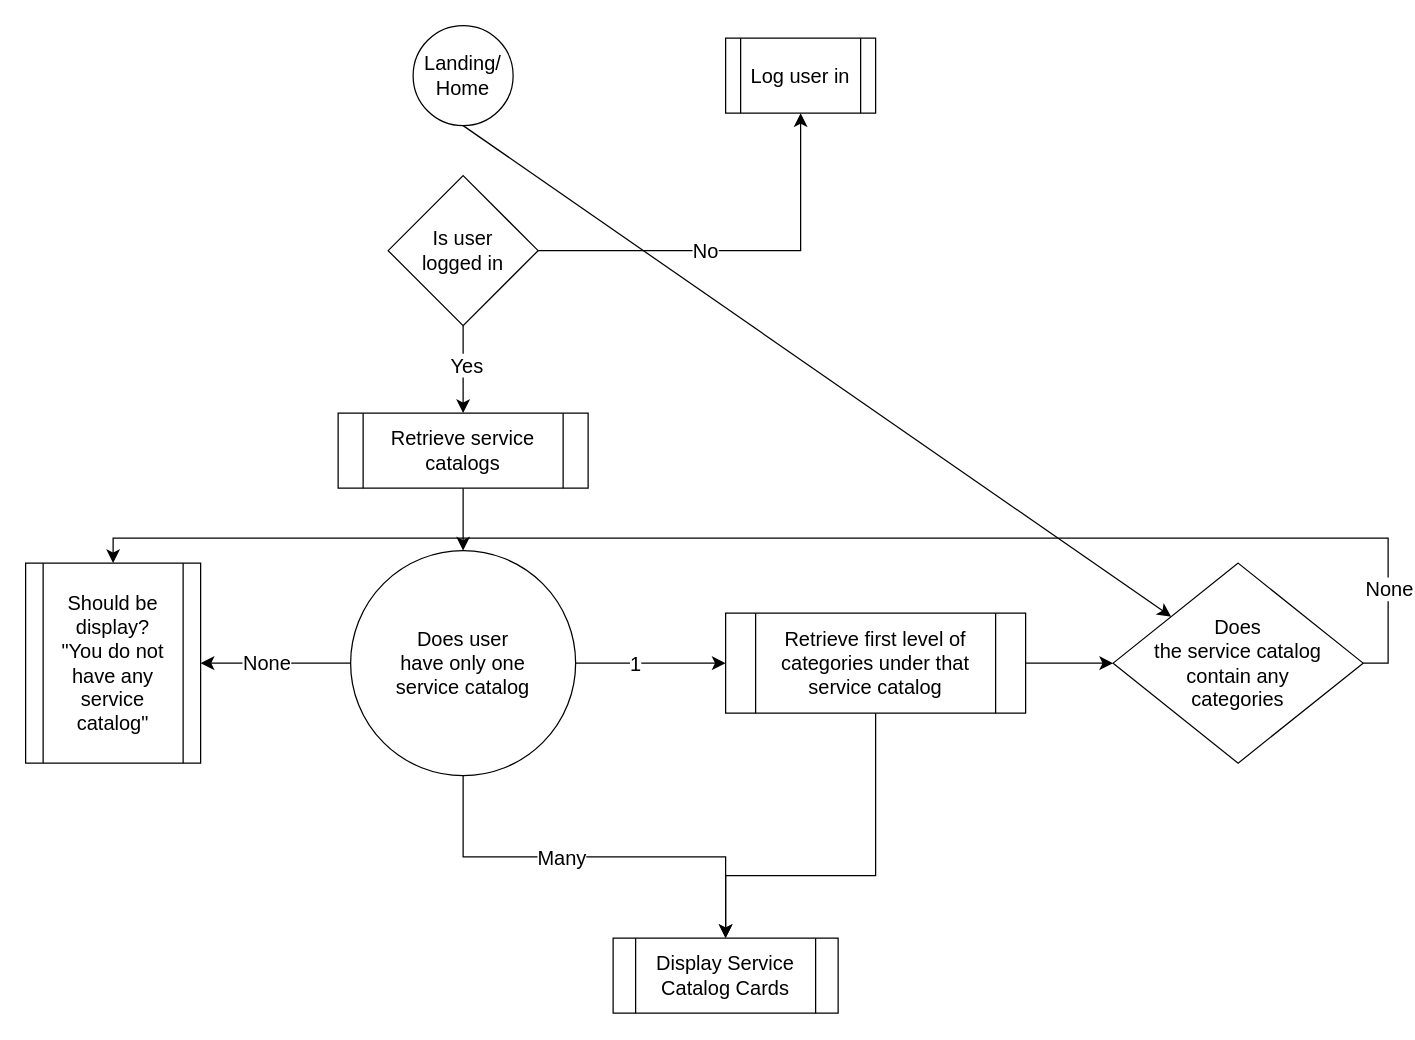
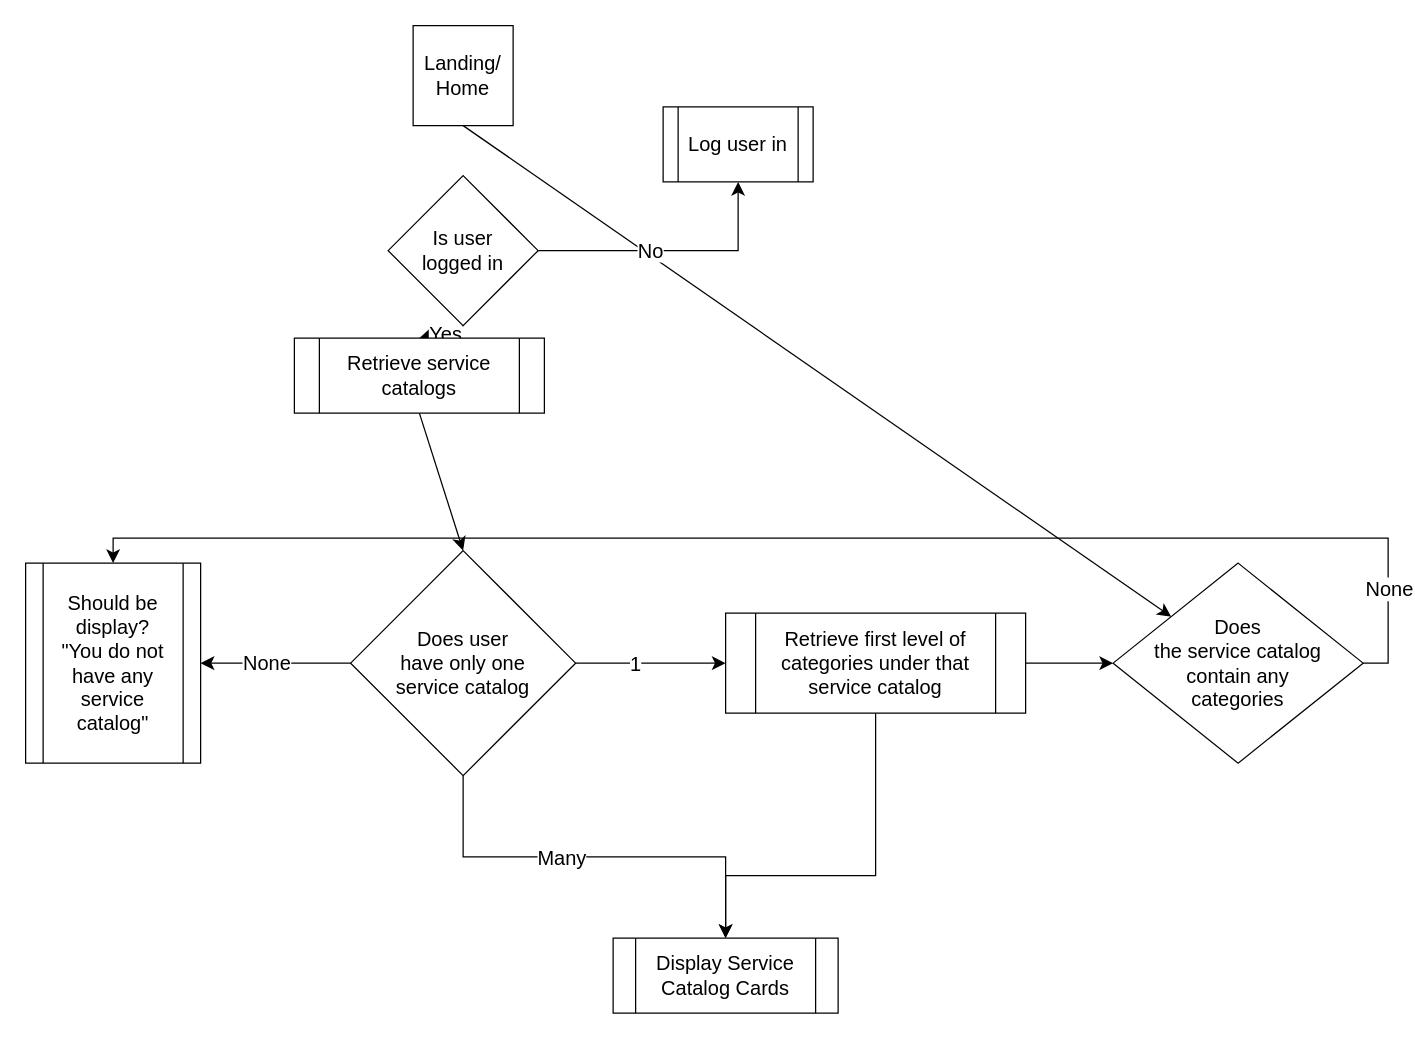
- <mxCell id="3" value="Landing/&lt;br&gt;Home" style="ellipse;whiteSpace=wrap;html=1;aspect=fixed;fontSize=16;" parent="1" vertex="1"><mxGeometry x="330" y="20" width="80" height="80" as="geometry" /></mxCell>
+ <mxCell id="3" value="Landing/&lt;br&gt;Home" style="whiteSpace=wrap;html=1;aspect=fixed;fontSize=16;rounded=0;" parent="1" vertex="1"><mxGeometry x="330" y="20" width="80" height="80" as="geometry" /></mxCell>
- <mxCell id="9" value="Log user in" style="shape=process;whiteSpace=wrap;html=1;backgroundOutline=1;fontSize=16;" parent="1" vertex="1"><mxGeometry x="580" y="30" width="120" height="60" as="geometry" /></mxCell>
+ <mxCell id="9" value="Log user in" style="shape=process;whiteSpace=wrap;html=1;backgroundOutline=1;fontSize=16;" parent="1" vertex="1"><mxGeometry x="530" y="85" width="120" height="60" as="geometry" /></mxCell>
- <mxCell id="11" value="Retrieve service catalogs" style="shape=process;whiteSpace=wrap;html=1;backgroundOutline=1;fontSize=16;" parent="1" vertex="1"><mxGeometry x="270" y="330" width="200" height="60" as="geometry" /></mxCell>
+ <mxCell id="11" value="Retrieve service catalogs" style="shape=process;whiteSpace=wrap;html=1;backgroundOutline=1;fontSize=16;" parent="1" vertex="1"><mxGeometry x="235" y="270" width="200" height="60" as="geometry" /></mxCell>
- <mxCell id="18" value="Does&amp;nbsp;user&lt;br&gt;have only one&lt;br&gt;service catalog" style="ellipse;whiteSpace=wrap;html=1;fontSize=16;" parent="1" vertex="1"><mxGeometry x="280" y="440" width="180" height="180" as="geometry" /></mxCell>
+ <mxCell id="18" value="Does&amp;nbsp;user&lt;br&gt;have only one&lt;br&gt;service catalog" style="rhombus;whiteSpace=wrap;html=1;fontSize=16;" parent="1" vertex="1"><mxGeometry x="280" y="440" width="180" height="180" as="geometry" /></mxCell>
